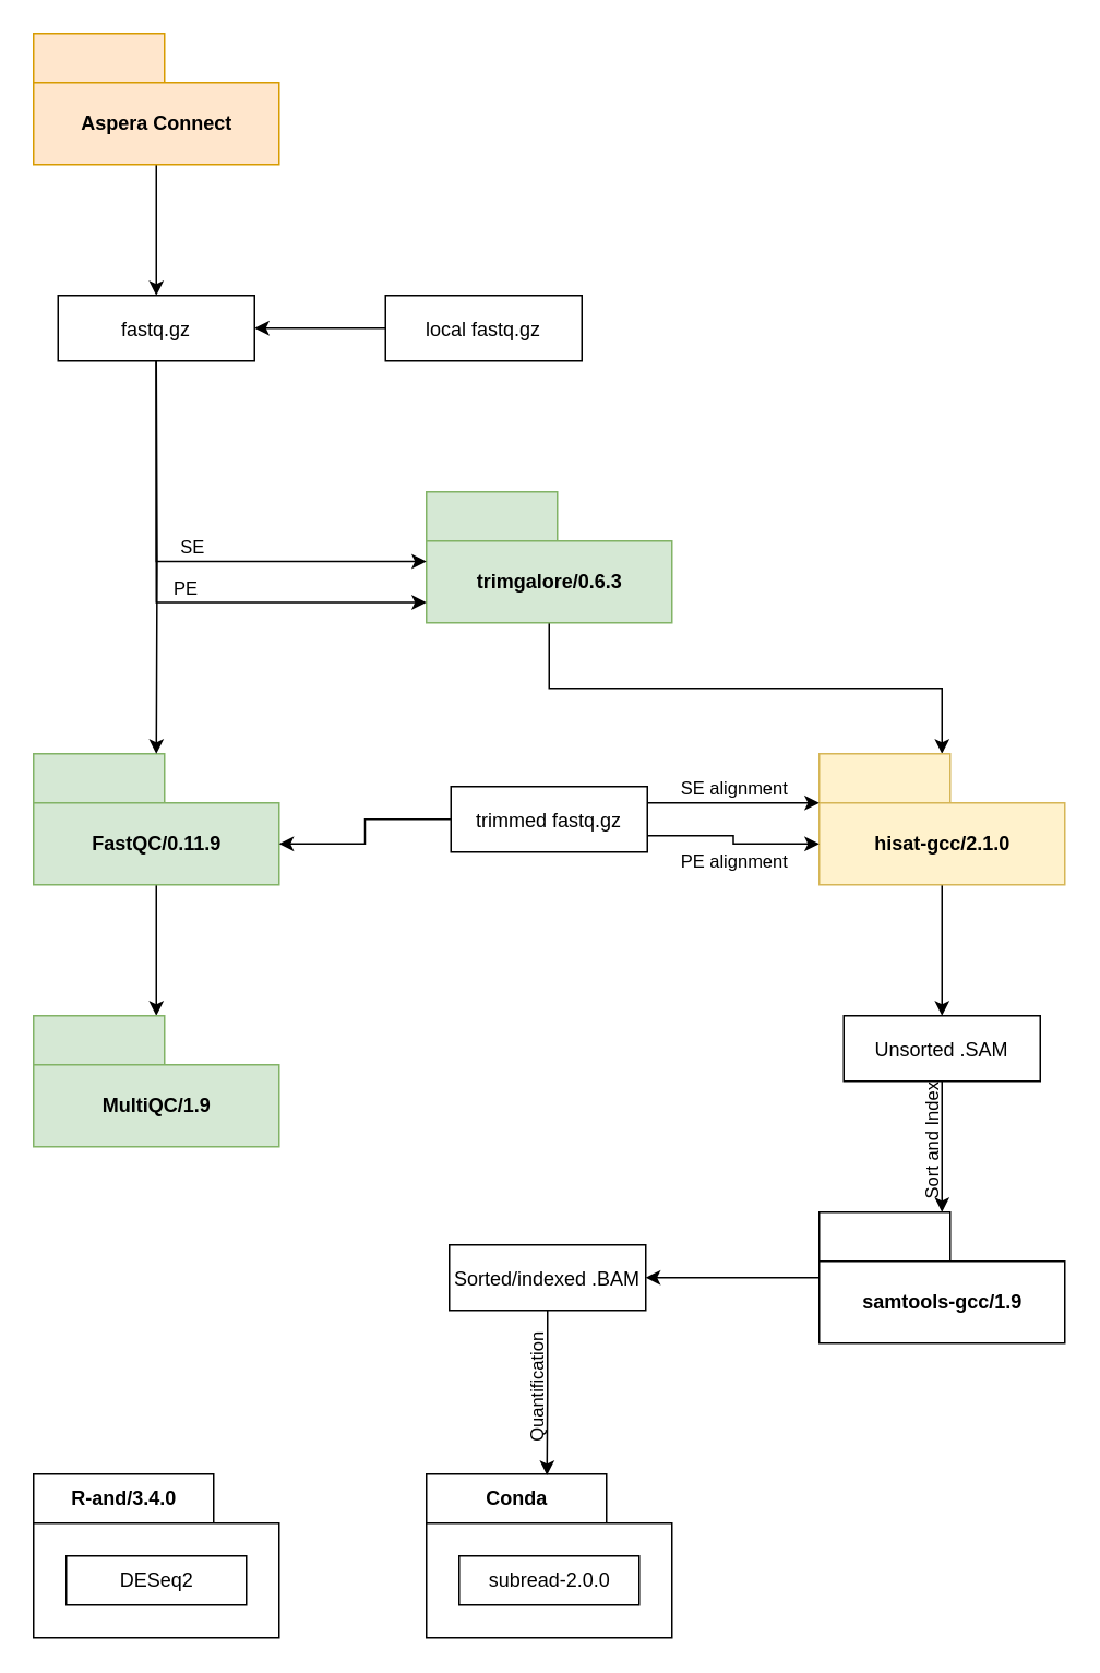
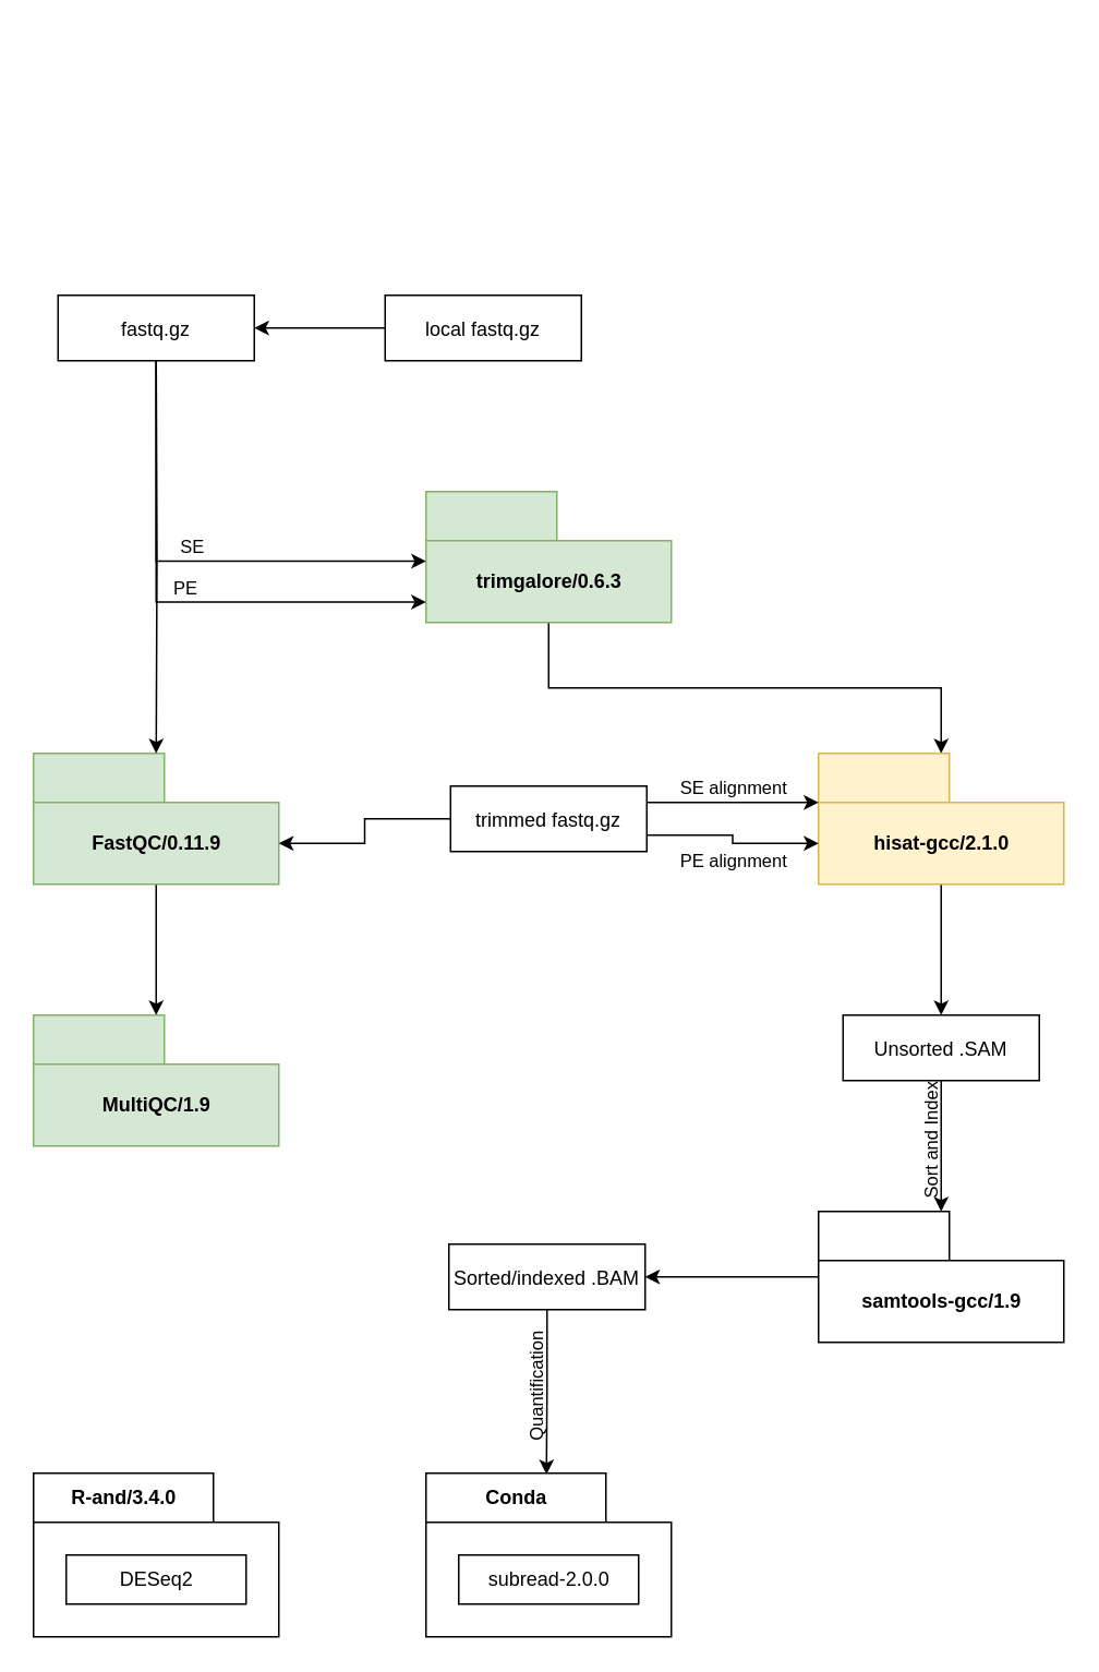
- <mxCell id="3" value="Aspera Connect" style="shape=folder;fontStyle=1;tabWidth=80;tabHeight=30;tabPosition=left;html=1;boundedLbl=1;fillColor=#ffe6cc;strokeColor=#d79b00;" parent="1" vertex="1"><mxGeometry x="20" y="20" width="150" height="80" as="geometry" /></mxCell>
- <mxCell id="2" value="" style="edgeStyle=orthogonalEdgeStyle;rounded=0;orthogonalLoop=1;jettySize=auto;html=1;" parent="1" source="3" target="19" edge="1"><mxGeometry relative="1" as="geometry" /></mxCell>
